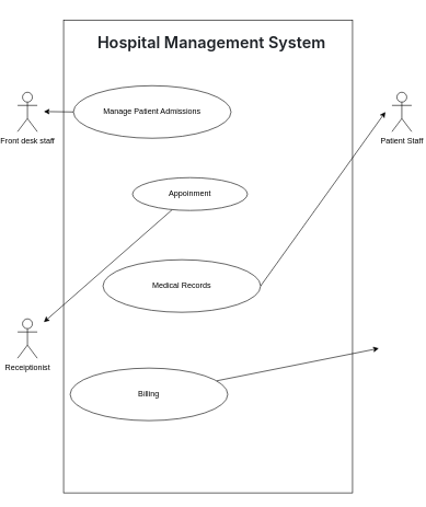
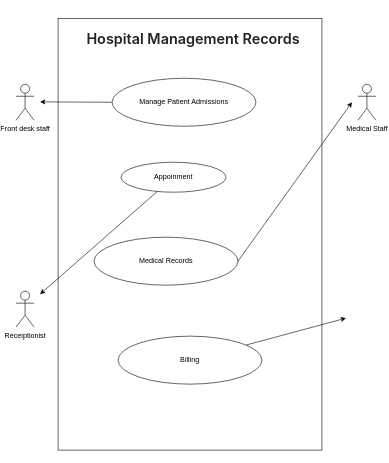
- <mxCell id="4" value="&lt;h1 style=&quot;box-sizing: border-box; margin: 24px 0px 16px; font-weight: var(--base-text-weight-semibold, 600); line-height: 1.25; padding-bottom: 0.3em; border-bottom: 1px solid var(--color-border-muted); color: rgb(31, 35, 40); font-family: -apple-system, &amp;quot;system-ui&amp;quot;, &amp;quot;Segoe UI&amp;quot;, &amp;quot;Noto Sans&amp;quot;, Helvetica, Arial, sans-serif, &amp;quot;Apple Color Emoji&amp;quot;, &amp;quot;Segoe UI Emoji&amp;quot;; text-align: start; background-color: rgb(255, 255, 255);&quot; dir=&quot;auto&quot; tabindex=&quot;-1&quot;&gt;Hospital Management System&lt;/h1&gt;" style="text;html=1;align=center;verticalAlign=middle;resizable=0;points=[];autosize=1;strokeColor=none;fillColor=none;" vertex="1" parent="1"><mxGeometry x="140" y="20" width="350" height="90" as="geometry" /></mxCell>
+ <mxCell id="4" value="&lt;h1 style=&quot;box-sizing: border-box; margin: 24px 0px 16px; font-weight: var(--base-text-weight-semibold, 600); line-height: 1.25; padding-bottom: 0.3em; border-bottom: 1px solid var(--color-border-muted); color: rgb(31, 35, 40); font-family: -apple-system, &amp;quot;system-ui&amp;quot;, &amp;quot;Segoe UI&amp;quot;, &amp;quot;Noto Sans&amp;quot;, Helvetica, Arial, sans-serif, &amp;quot;Apple Color Emoji&amp;quot;, &amp;quot;Segoe UI Emoji&amp;quot;; text-align: start; background-color: rgb(255, 255, 255);&quot; dir=&quot;auto&quot; tabindex=&quot;-1&quot;&gt;Hospital Management Records&lt;/h1&gt;" style="text;html=1;align=center;verticalAlign=middle;resizable=0;points=[];autosize=1;strokeColor=none;fillColor=none;" vertex="1" parent="1"><mxGeometry x="140" y="20" width="350" height="90" as="geometry" /></mxCell>
- <mxCell id="6" value="Manage Patient Admissions" style="ellipse;whiteSpace=wrap;html=1;" vertex="1" parent="1"><mxGeometry x="105" y="130" width="240" height="80" as="geometry" /></mxCell>
+ <mxCell id="6" value="Manage Patient Admissions" style="ellipse;whiteSpace=wrap;html=1;" vertex="1" parent="1"><mxGeometry x="180" y="130" width="240" height="80" as="geometry" /></mxCell>
- <mxCell id="8" value="Patient Staff" style="shape=umlActor;verticalLabelPosition=bottom;verticalAlign=top;html=1;outlineConnect=0;" vertex="1" parent="1"><mxGeometry x="590" y="140" width="30" height="60" as="geometry" /></mxCell>
+ <mxCell id="8" value="Medical Staff" style="shape=umlActor;verticalLabelPosition=bottom;verticalAlign=top;html=1;outlineConnect=0;" vertex="1" parent="1"><mxGeometry x="590" y="140" width="30" height="60" as="geometry" /></mxCell>
- <mxCell id="14" value="Billing" style="ellipse;whiteSpace=wrap;html=1;" vertex="1" parent="1"><mxGeometry x="100" y="560" width="240" height="80" as="geometry" /></mxCell>
+ <mxCell id="14" value="Billing" style="ellipse;whiteSpace=wrap;html=1;" vertex="1" parent="1"><mxGeometry x="190" y="560" width="240" height="80" as="geometry" /></mxCell>
